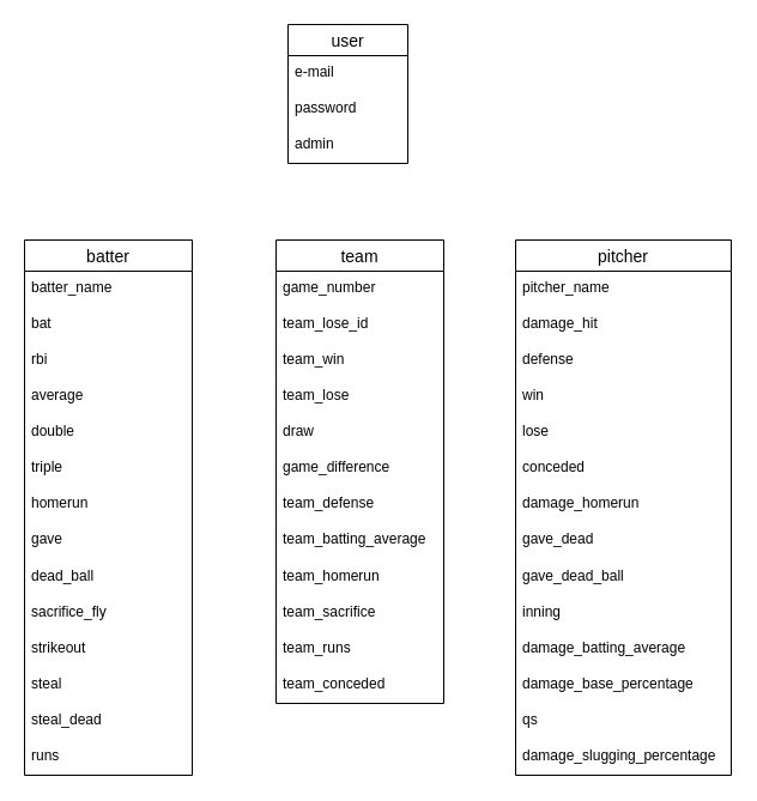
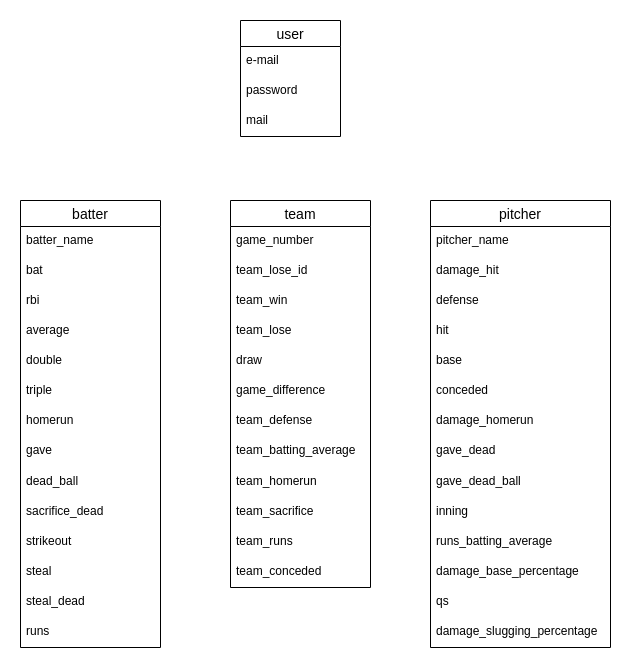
- <mxCell id="5" value="admin" style="text;strokeColor=none;fillColor=none;spacingLeft=4;spacingRight=4;overflow=hidden;rotatable=0;points=[[0,0.5],[1,0.5]];portConstraint=eastwest;fontSize=12;" vertex="1" parent="2"><mxGeometry y="86" width="100" height="30" as="geometry" /></mxCell>
+ <mxCell id="5" value="mail" style="text;strokeColor=none;fillColor=none;spacingLeft=4;spacingRight=4;overflow=hidden;rotatable=0;points=[[0,0.5],[1,0.5]];portConstraint=eastwest;fontSize=12;" vertex="1" parent="2"><mxGeometry y="86" width="100" height="30" as="geometry" /></mxCell>
- <mxCell id="38" value="win" style="text;strokeColor=none;fillColor=none;spacingLeft=4;spacingRight=4;overflow=hidden;rotatable=0;points=[[0,0.5],[1,0.5]];portConstraint=eastwest;fontSize=12;" vertex="1" parent="34"><mxGeometry y="116" width="180" height="30" as="geometry" /></mxCell>
+ <mxCell id="38" value="hit" style="text;strokeColor=none;fillColor=none;spacingLeft=4;spacingRight=4;overflow=hidden;rotatable=0;points=[[0,0.5],[1,0.5]];portConstraint=eastwest;fontSize=12;" vertex="1" parent="34"><mxGeometry y="116" width="180" height="30" as="geometry" /></mxCell>
- <mxCell id="39" value="lose" style="text;strokeColor=none;fillColor=none;spacingLeft=4;spacingRight=4;overflow=hidden;rotatable=0;points=[[0,0.5],[1,0.5]];portConstraint=eastwest;fontSize=12;" vertex="1" parent="34"><mxGeometry y="146" width="180" height="30" as="geometry" /></mxCell>
+ <mxCell id="39" value="base" style="text;strokeColor=none;fillColor=none;spacingLeft=4;spacingRight=4;overflow=hidden;rotatable=0;points=[[0,0.5],[1,0.5]];portConstraint=eastwest;fontSize=12;" vertex="1" parent="34"><mxGeometry y="146" width="180" height="30" as="geometry" /></mxCell>
- <mxCell id="29" value="sacrifice_fly" style="text;strokeColor=none;fillColor=none;spacingLeft=4;spacingRight=4;overflow=hidden;rotatable=0;points=[[0,0.5],[1,0.5]];portConstraint=eastwest;fontSize=12;" vertex="1" parent="19"><mxGeometry y="297" width="140" height="30" as="geometry" /></mxCell>
+ <mxCell id="29" value="sacrifice_dead" style="text;strokeColor=none;fillColor=none;spacingLeft=4;spacingRight=4;overflow=hidden;rotatable=0;points=[[0,0.5],[1,0.5]];portConstraint=eastwest;fontSize=12;" vertex="1" parent="19"><mxGeometry y="297" width="140" height="30" as="geometry" /></mxCell>
- <mxCell id="45" value="damage_batting_average" style="text;strokeColor=none;fillColor=none;spacingLeft=4;spacingRight=4;overflow=hidden;rotatable=0;points=[[0,0.5],[1,0.5]];portConstraint=eastwest;fontSize=12;" vertex="1" parent="34"><mxGeometry y="327" width="180" height="30" as="geometry" /></mxCell>
+ <mxCell id="45" value="runs_batting_average" style="text;strokeColor=none;fillColor=none;spacingLeft=4;spacingRight=4;overflow=hidden;rotatable=0;points=[[0,0.5],[1,0.5]];portConstraint=eastwest;fontSize=12;" vertex="1" parent="34"><mxGeometry y="327" width="180" height="30" as="geometry" /></mxCell>
